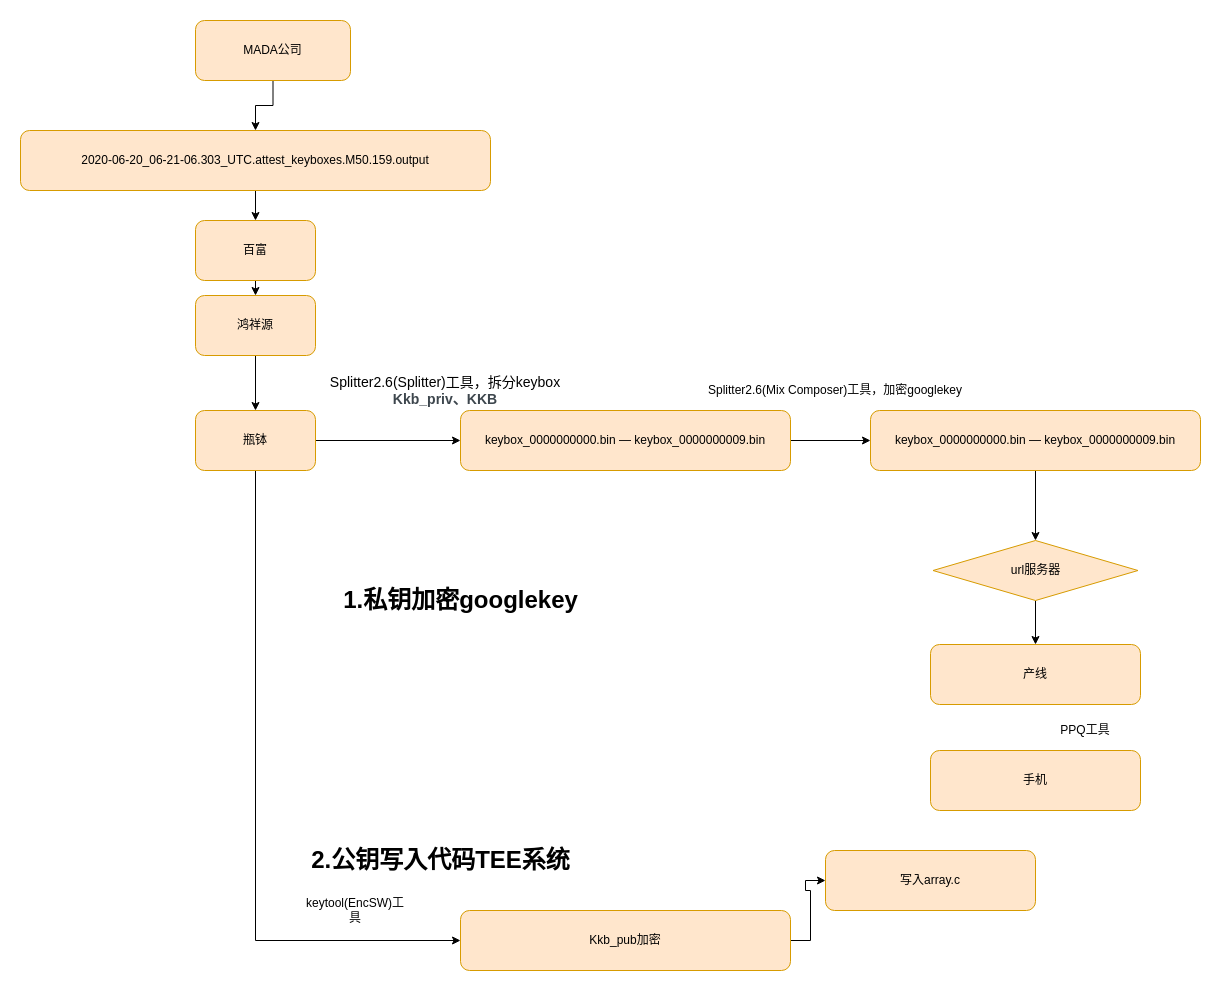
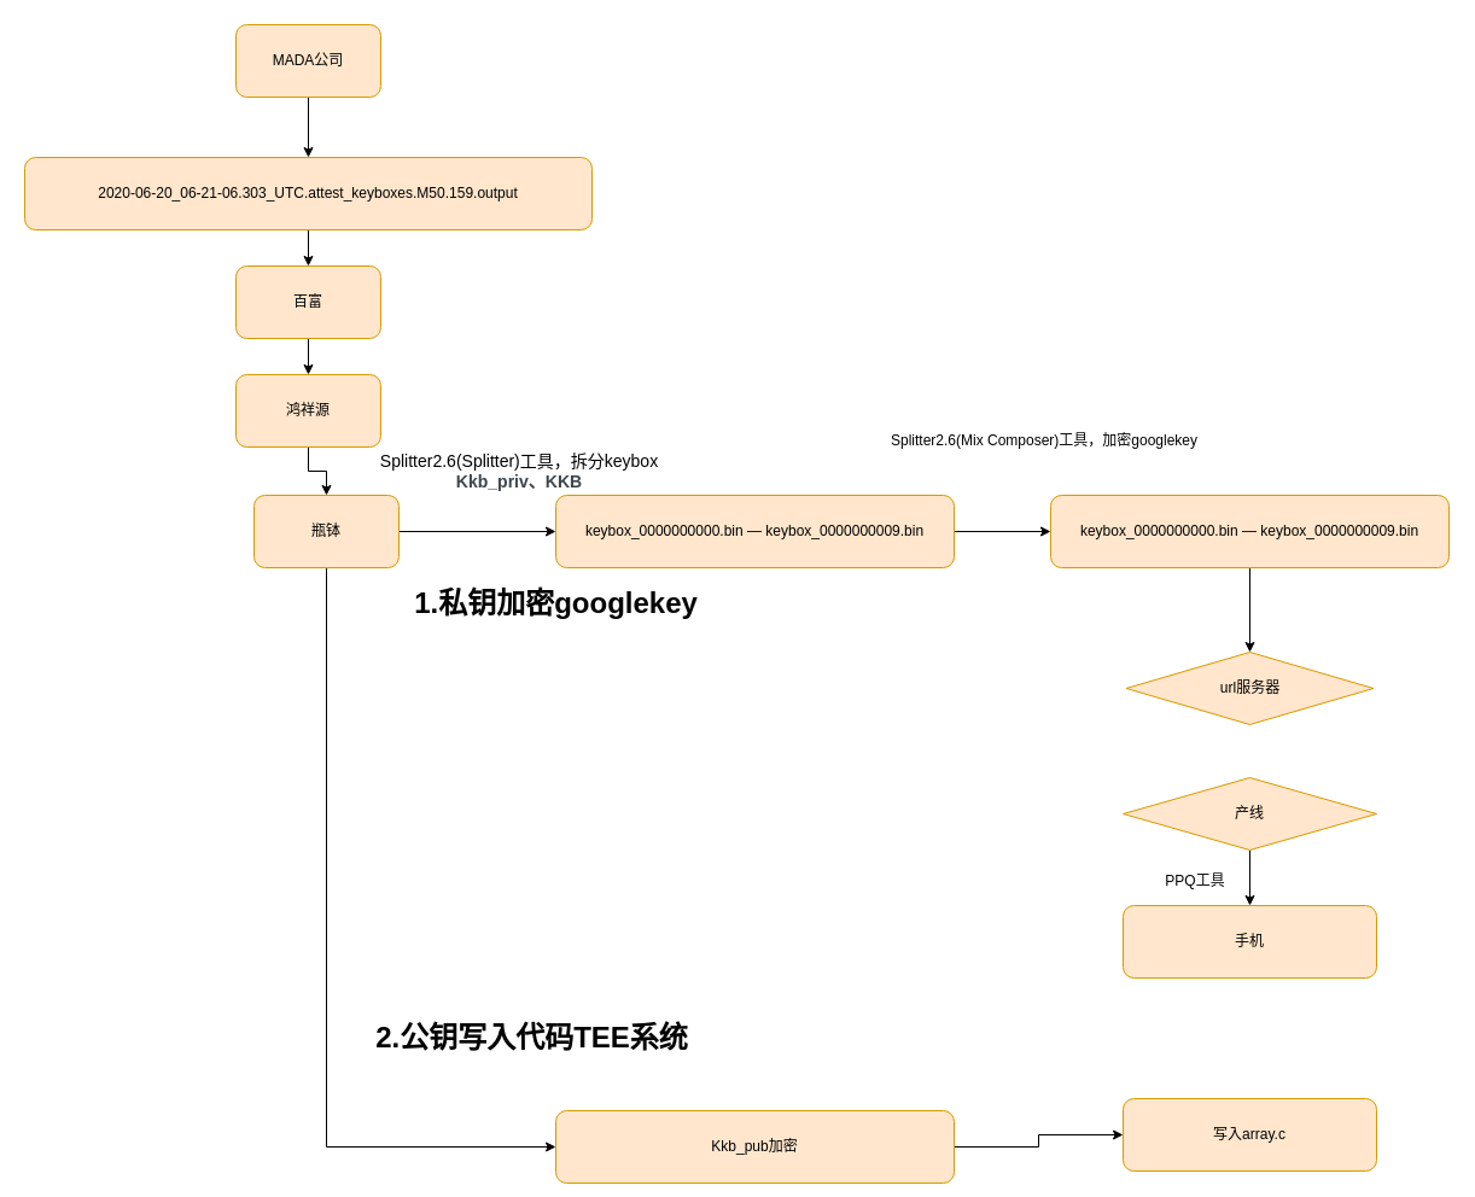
- <mxCell id="14" value="MADA公司" style="rounded=1;whiteSpace=wrap;html=1;fillColor=#ffe6cc;strokeColor=#d79b00;" parent="1" vertex="1"><mxGeometry x="195" y="20" width="155" height="60" as="geometry" /></mxCell>
+ <mxCell id="14" value="MADA公司" style="rounded=1;whiteSpace=wrap;html=1;fillColor=#ffe6cc;strokeColor=#d79b00;" parent="1" vertex="1"><mxGeometry x="195" y="20" width="120" height="60" as="geometry" /></mxCell>
- <mxCell id="18" value="鸿祥源" style="rounded=1;whiteSpace=wrap;html=1;fillColor=#ffe6cc;strokeColor=#d79b00;" parent="1" vertex="1"><mxGeometry x="195" y="295" width="120" height="60" as="geometry" /></mxCell>
+ <mxCell id="18" value="鸿祥源" style="rounded=1;whiteSpace=wrap;html=1;fillColor=#ffe6cc;strokeColor=#d79b00;" parent="1" vertex="1"><mxGeometry x="195" y="310" width="120" height="60" as="geometry" /></mxCell>
- <mxCell id="6" value="&lt;font style=&quot;font-size: 14px&quot;&gt;Splitter2.6(Splitter)工具，拆分keybox&lt;br&gt;&lt;span style=&quot;box-sizing: border-box ; font-weight: 700 ; color: rgb(61 , 70 , 77) ; font-family: &amp;#34;suxingme&amp;#34; , &amp;#34;helvetica&amp;#34; , &amp;#34;arial&amp;#34; , &amp;#34;open sans&amp;#34; , &amp;#34;arial&amp;#34; , &amp;#34;pingfang sc&amp;#34; , &amp;#34;hiragino sans gb&amp;#34; , &amp;#34;source han sans cn&amp;#34; , &amp;#34;roboto&amp;#34; , &amp;#34;microsoft yahei&amp;#34; , sans-serif ; background-color: rgb(255 , 255 , 255)&quot;&gt;Kkb_priv、KKB&lt;/span&gt;&lt;/font&gt;" style="text;html=1;strokeColor=none;fillColor=none;align=center;verticalAlign=middle;whiteSpace=wrap;rounded=0;" parent="1" vertex="1"><mxGeometry x="325" y="380" width="240" height="20" as="geometry" /></mxCell>
+ <mxCell id="6" value="&lt;font style=&quot;font-size: 14px&quot;&gt;Splitter2.6(Splitter)工具，拆分keybox&lt;br&gt;&lt;span style=&quot;box-sizing: border-box ; font-weight: 700 ; color: rgb(61 , 70 , 77) ; font-family: &amp;#34;suxingme&amp;#34; , &amp;#34;helvetica&amp;#34; , &amp;#34;arial&amp;#34; , &amp;#34;open sans&amp;#34; , &amp;#34;arial&amp;#34; , &amp;#34;pingfang sc&amp;#34; , &amp;#34;hiragino sans gb&amp;#34; , &amp;#34;source han sans cn&amp;#34; , &amp;#34;roboto&amp;#34; , &amp;#34;microsoft yahei&amp;#34; , sans-serif ; background-color: rgb(255 , 255 , 255)&quot;&gt;Kkb_priv、KKB&lt;/span&gt;&lt;/font&gt;" style="text;html=1;strokeColor=none;fillColor=none;align=center;verticalAlign=middle;whiteSpace=wrap;rounded=0;" parent="1" vertex="1"><mxGeometry x="310" y="380" width="240" height="20" as="geometry" /></mxCell>
- <mxCell id="9" value="Splitter2.6(Mix Composer)工具，加密googlekey" style="text;html=1;strokeColor=none;fillColor=none;align=center;verticalAlign=middle;whiteSpace=wrap;rounded=0;" parent="1" vertex="1"><mxGeometry x="650" y="380" width="370" height="20" as="geometry" /></mxCell>
+ <mxCell id="9" value="Splitter2.6(Mix Composer)工具，加密googlekey" style="text;html=1;strokeColor=none;fillColor=none;align=center;verticalAlign=middle;whiteSpace=wrap;rounded=0;" parent="1" vertex="1"><mxGeometry x="680" y="355" width="370" height="20" as="geometry" /></mxCell>
- <mxCell id="12" value="瓶钵" style="rounded=1;whiteSpace=wrap;html=1;fillColor=#ffe6cc;strokeColor=#d79b00;" parent="1" vertex="1"><mxGeometry x="195" y="410" width="120" height="60" as="geometry" /></mxCell>
+ <mxCell id="12" value="瓶钵" style="rounded=1;whiteSpace=wrap;html=1;fillColor=#ffe6cc;strokeColor=#d79b00;" parent="1" vertex="1"><mxGeometry x="210" y="410" width="120" height="60" as="geometry" /></mxCell>
- <mxCell id="29" value="1.私钥加密googlekey" style="text;strokeColor=none;fillColor=none;html=1;fontSize=24;fontStyle=1;verticalAlign=middle;align=center;" parent="1" vertex="1"><mxGeometry x="410" y="580" width="100" height="40" as="geometry" /></mxCell>
+ <mxCell id="29" value="1.私钥加密googlekey" style="text;strokeColor=none;fillColor=none;html=1;fontSize=24;fontStyle=1;verticalAlign=middle;align=center;" parent="1" vertex="1"><mxGeometry x="410" y="480" width="100" height="40" as="geometry" /></mxCell>
- <mxCell id="21" style="edgeStyle=orthogonalEdgeStyle;rounded=0;orthogonalLoop=1;jettySize=auto;html=1;exitX=0.5;exitY=1;exitDx=0;exitDy=0;entryX=0.5;entryY=0;entryDx=0;entryDy=0;" parent="1" source="22" target="20" edge="1"><mxGeometry relative="1" as="geometry" /></mxCell>
- <mxCell id="20" value="产线" style="rounded=1;whiteSpace=wrap;html=1;fillColor=#ffe6cc;strokeColor=#d79b00;" parent="1" vertex="1"><mxGeometry x="930" y="644" width="210" height="60" as="geometry" /></mxCell>
+ <mxCell id="20" value="产线" style="rhombus;whiteSpace=wrap;html=1;fillColor=#ffe6cc;strokeColor=#d79b00;" parent="1" vertex="1"><mxGeometry x="930" y="644" width="210" height="60" as="geometry" /></mxCell>
+ <mxCell id="19" style="edgeStyle=orthogonalEdgeStyle;rounded=0;orthogonalLoop=1;jettySize=auto;html=1;exitX=0.5;exitY=1;exitDx=0;exitDy=0;entryX=0.5;entryY=0;entryDx=0;entryDy=0;" parent="1" source="20" target="23" edge="1"><mxGeometry relative="1" as="geometry" /></mxCell>
- <mxCell id="24" value="PPQ工具" style="text;html=1;strokeColor=none;fillColor=none;align=center;verticalAlign=middle;whiteSpace=wrap;rounded=0;" parent="1" vertex="1"><mxGeometry x="1050" y="720" width="70" height="20" as="geometry" /></mxCell>
+ <mxCell id="24" value="PPQ工具" style="text;html=1;strokeColor=none;fillColor=none;align=center;verticalAlign=middle;whiteSpace=wrap;rounded=0;" parent="1" vertex="1"><mxGeometry x="955" y="720" width="70" height="20" as="geometry" /></mxCell>
- <mxCell id="28" value="写入array.c" style="rounded=1;whiteSpace=wrap;html=1;fillColor=#ffe6cc;strokeColor=#d79b00;" parent="1" vertex="1"><mxGeometry x="825" y="850" width="210" height="60" as="geometry" /></mxCell>
+ <mxCell id="28" value="写入array.c" style="rounded=1;whiteSpace=wrap;html=1;fillColor=#ffe6cc;strokeColor=#d79b00;" parent="1" vertex="1"><mxGeometry x="930" y="910" width="210" height="60" as="geometry" /></mxCell>
- <mxCell id="27" value="keytool(EncSW)工具" style="text;html=1;strokeColor=none;fillColor=none;align=center;verticalAlign=middle;whiteSpace=wrap;rounded=0;" parent="1" vertex="1"><mxGeometry x="300" y="900" width="110" height="20" as="geometry" /></mxCell>
- <mxCell id="26" value="Kkb_pub加密" style="rounded=1;whiteSpace=wrap;html=1;fillColor=#ffe6cc;strokeColor=#d79b00;" parent="1" vertex="1"><mxGeometry x="460" y="910" width="330" height="60" as="geometry" /></mxCell>
+ <mxCell id="26" value="Kkb_pub加密" style="rounded=1;whiteSpace=wrap;html=1;fillColor=#ffe6cc;strokeColor=#d79b00;" parent="1" vertex="1"><mxGeometry x="460" y="920" width="330" height="60" as="geometry" /></mxCell>
